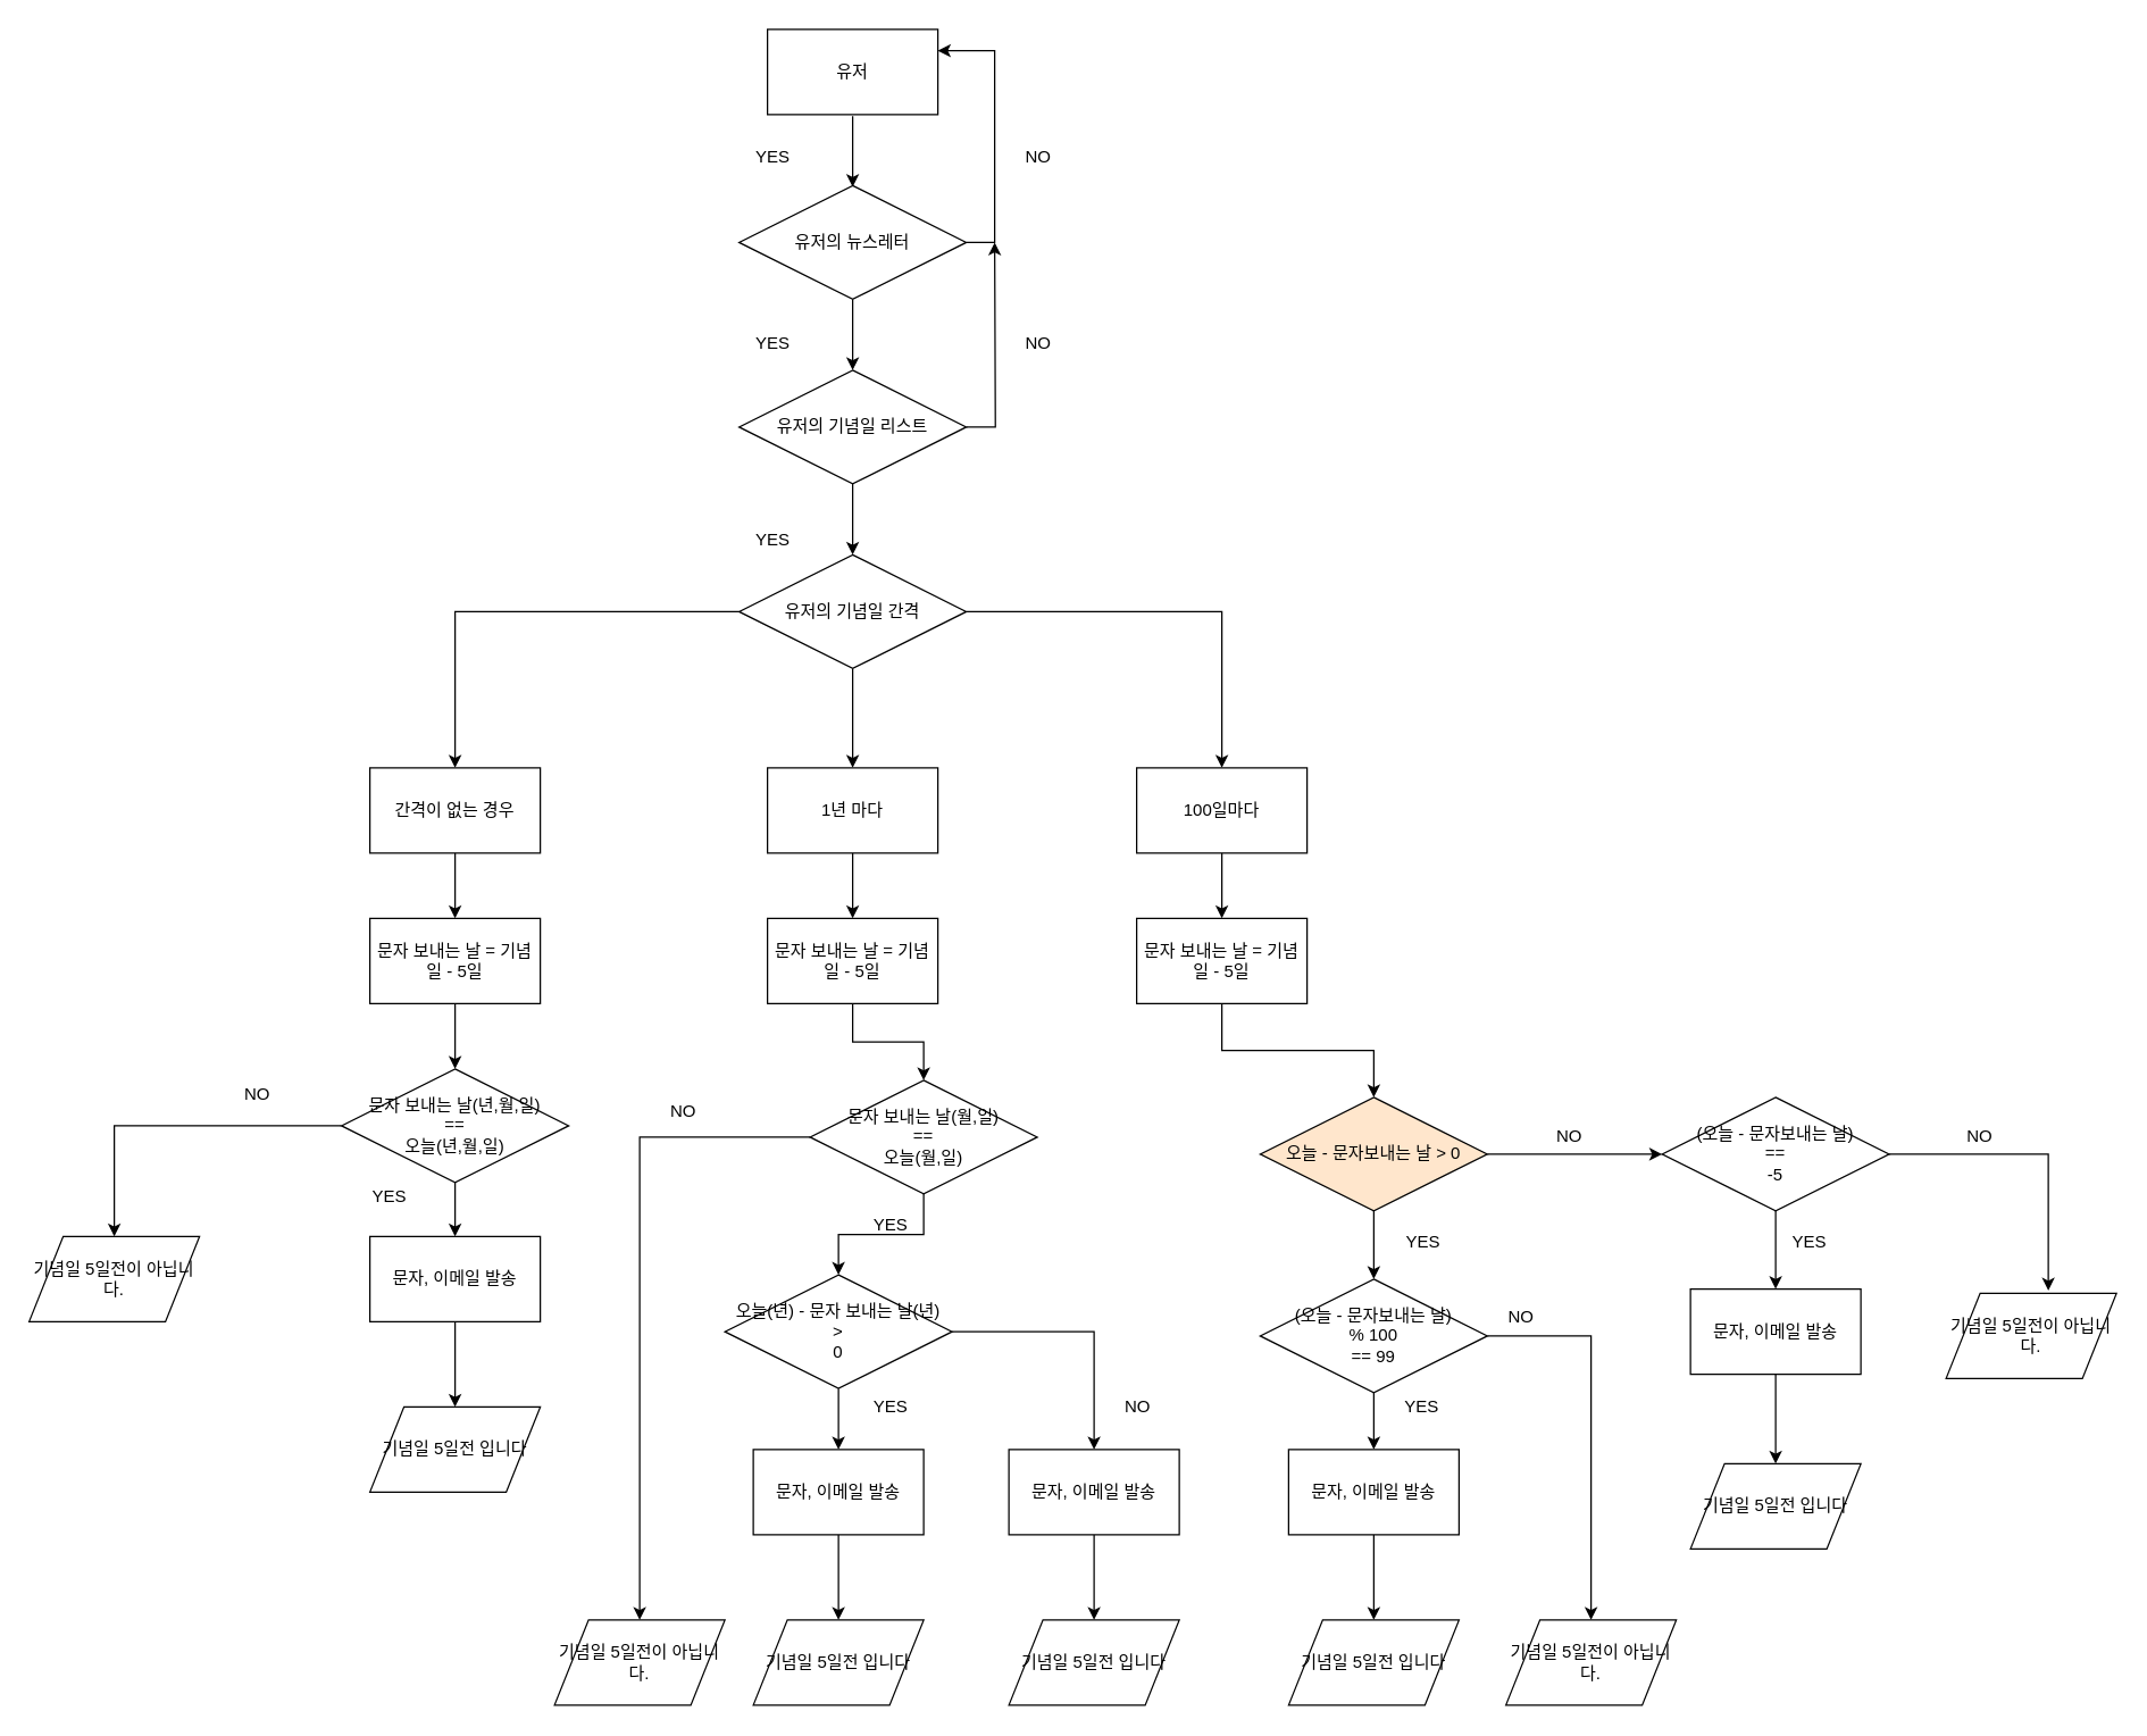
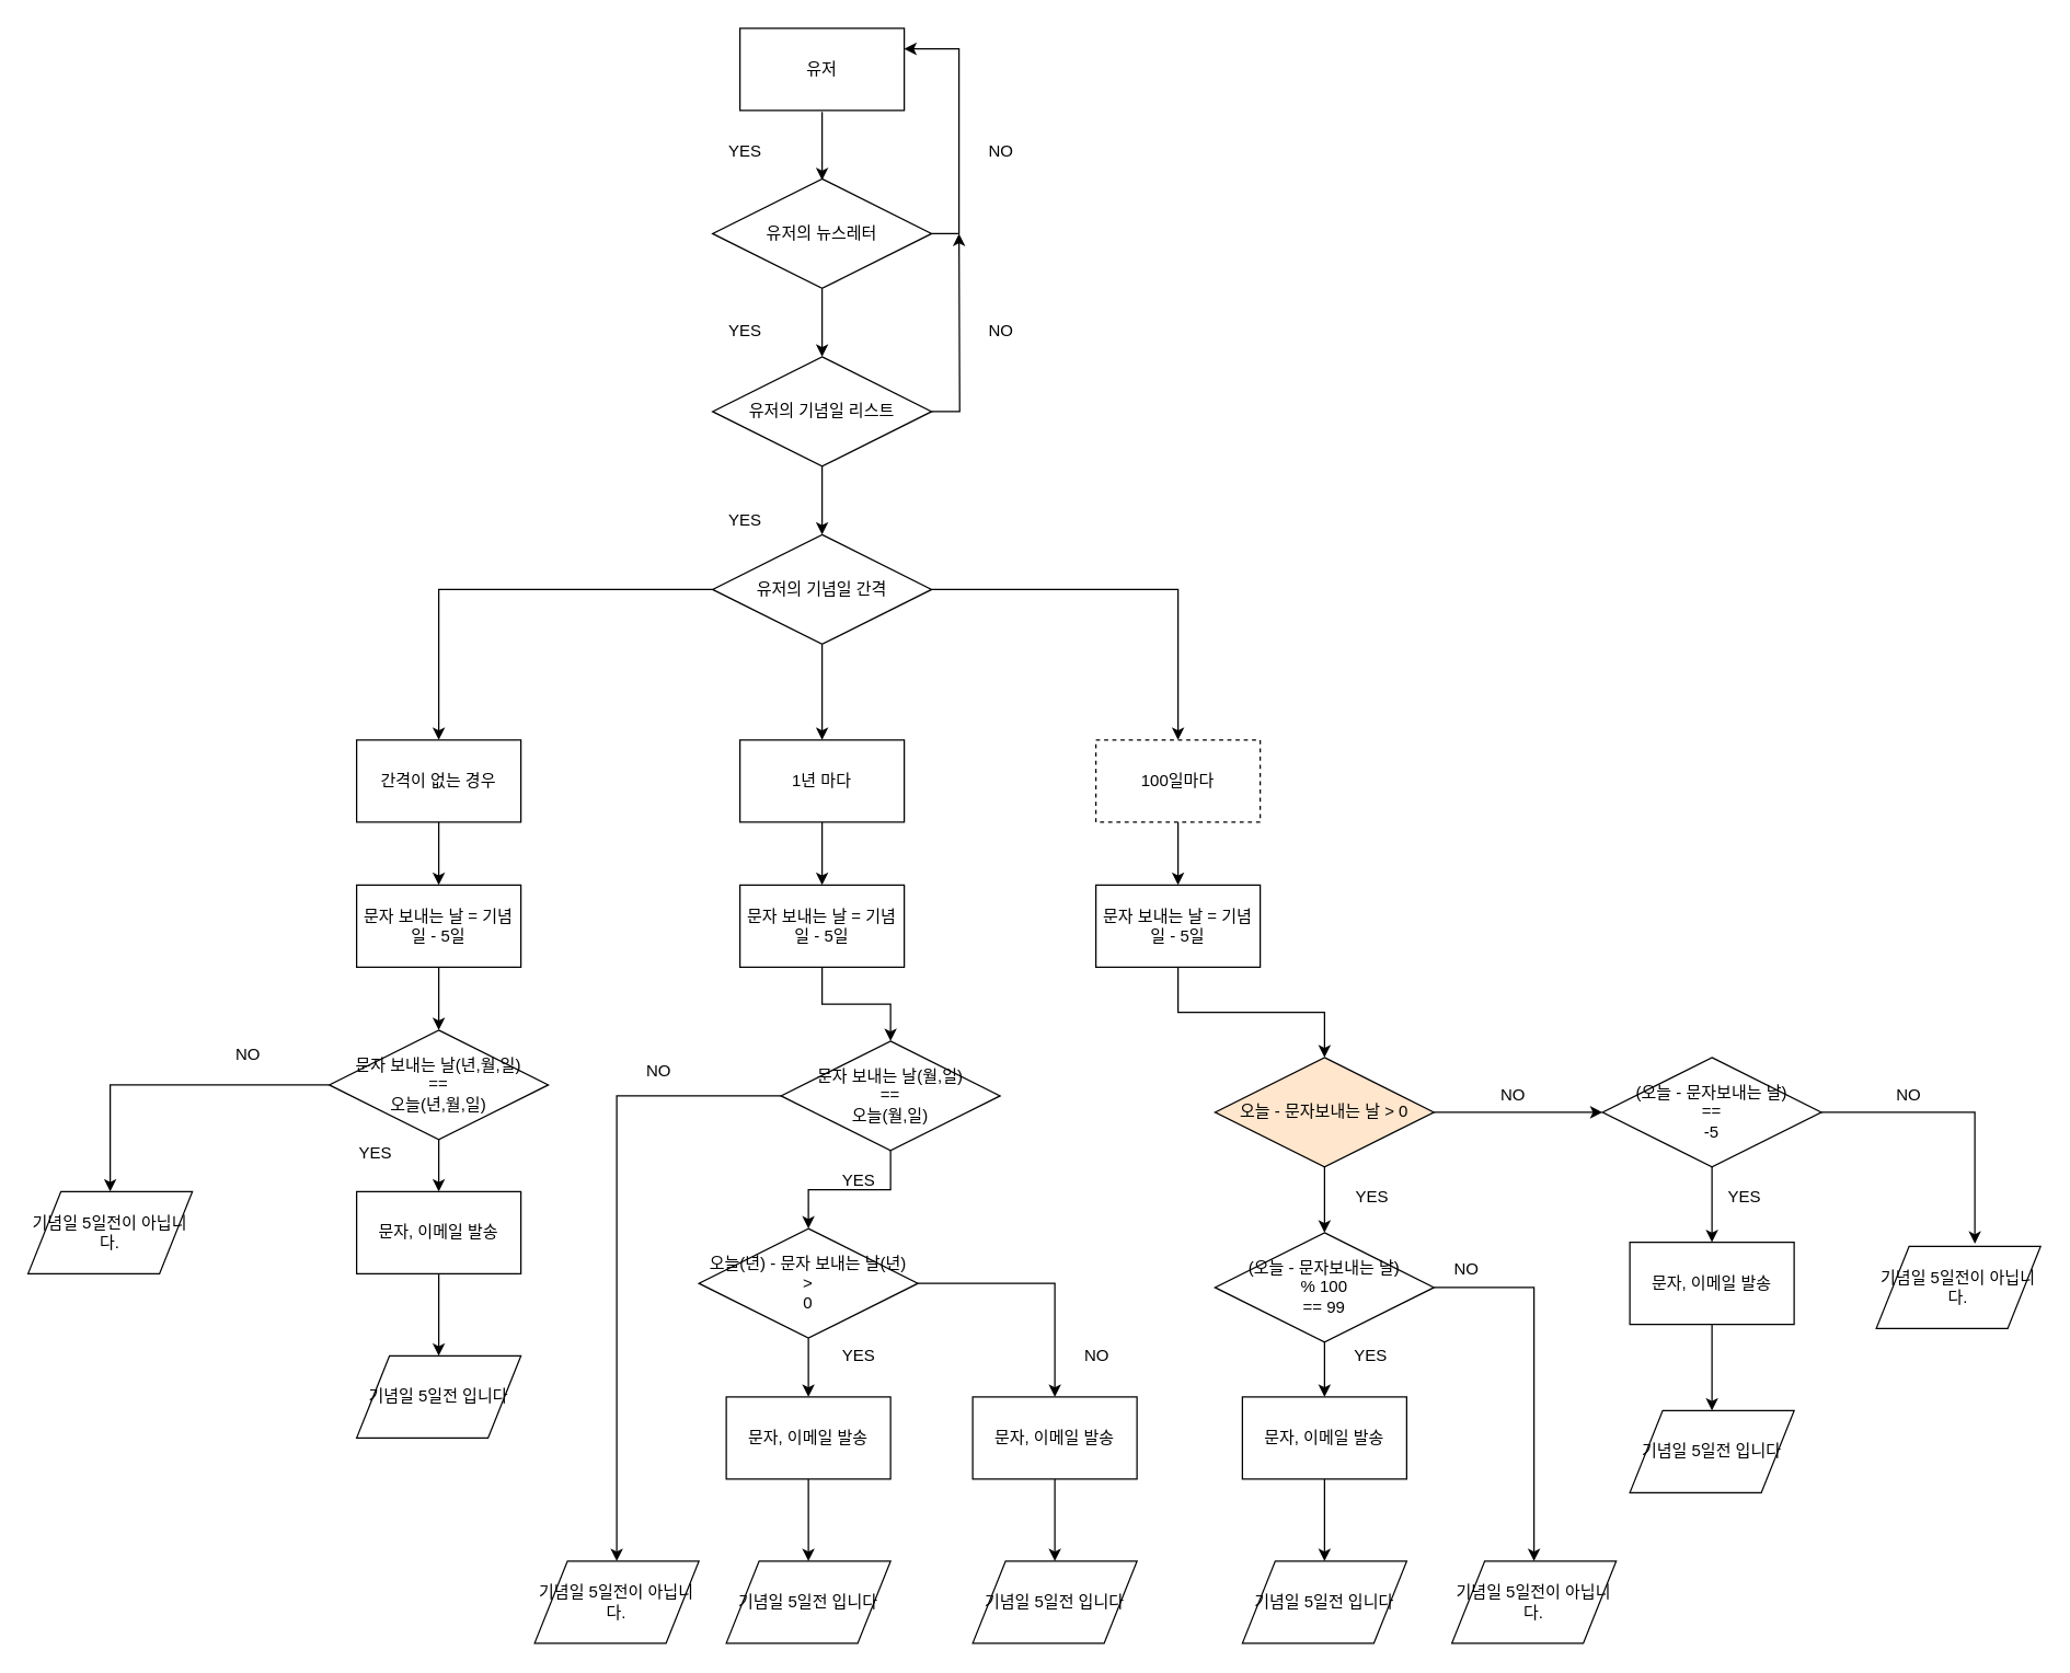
- <mxCell id="19" value="100일마다&lt;br&gt;" style="rounded=0;whiteSpace=wrap;html=1;" parent="1" vertex="1"><mxGeometry x="800" y="540" width="120" height="60" as="geometry" /></mxCell>
+ <mxCell id="19" value="100일마다&lt;br&gt;" style="rounded=0;whiteSpace=wrap;html=1;dashed=1;" parent="1" vertex="1"><mxGeometry x="800" y="540" width="120" height="60" as="geometry" /></mxCell>
